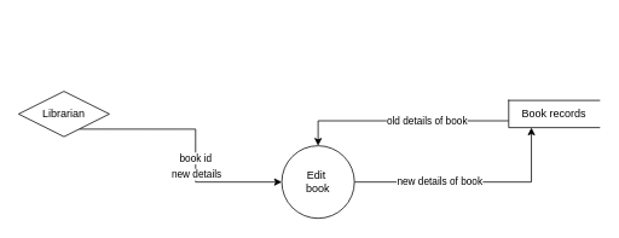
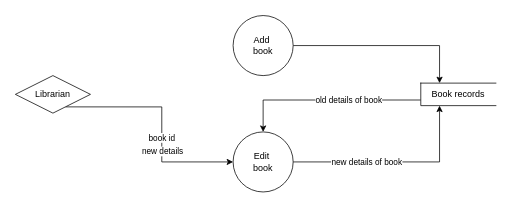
+ <mxCell id="7" value="Add&amp;nbsp;&lt;div&gt;book&lt;/div&gt;" style="shape=ellipse;html=1;dashed=0;whiteSpace=wrap;aspect=fixed;perimeter=ellipsePerimeter;" vertex="1" parent="1"><mxGeometry x="310" y="20" width="80" height="80" as="geometry" /></mxCell>
+ <mxCell id="6" style="edgeStyle=orthogonalEdgeStyle;rounded=0;orthogonalLoop=1;jettySize=auto;html=1;exitX=1;exitY=0.5;exitDx=0;exitDy=0;entryX=0.25;entryY=0;entryDx=0;entryDy=0;" edge="1" parent="1" source="7" target="13"><mxGeometry relative="1" as="geometry" /></mxCell>
- <mxCell id="10" value="Edit&amp;nbsp;&lt;div&gt;book&lt;/div&gt;" style="shape=ellipse;html=1;dashed=0;whiteSpace=wrap;aspect=fixed;perimeter=ellipsePerimeter;" vertex="1" parent="1"><mxGeometry x="310" y="160" width="80" height="80" as="geometry" /></mxCell>
+ <mxCell id="10" value="Edit&amp;nbsp;&lt;div&gt;book&lt;/div&gt;" style="shape=ellipse;html=1;dashed=0;whiteSpace=wrap;aspect=fixed;perimeter=ellipsePerimeter;" vertex="1" parent="1"><mxGeometry x="310" y="175" width="80" height="80" as="geometry" /></mxCell>
